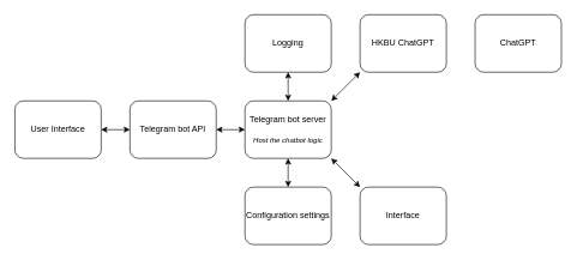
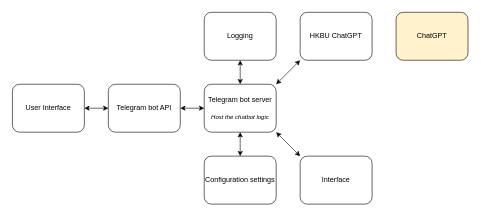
- <mxCell id="7" value="ChatGPT" style="rounded=1;whiteSpace=wrap;html=1;" vertex="1" parent="1"><mxGeometry x="660" y="20" width="120" height="80" as="geometry" /></mxCell>
+ <mxCell id="7" value="ChatGPT" style="rounded=1;whiteSpace=wrap;html=1;fillColor=#fff2cc;" vertex="1" parent="1"><mxGeometry x="660" y="20" width="120" height="80" as="geometry" /></mxCell>
